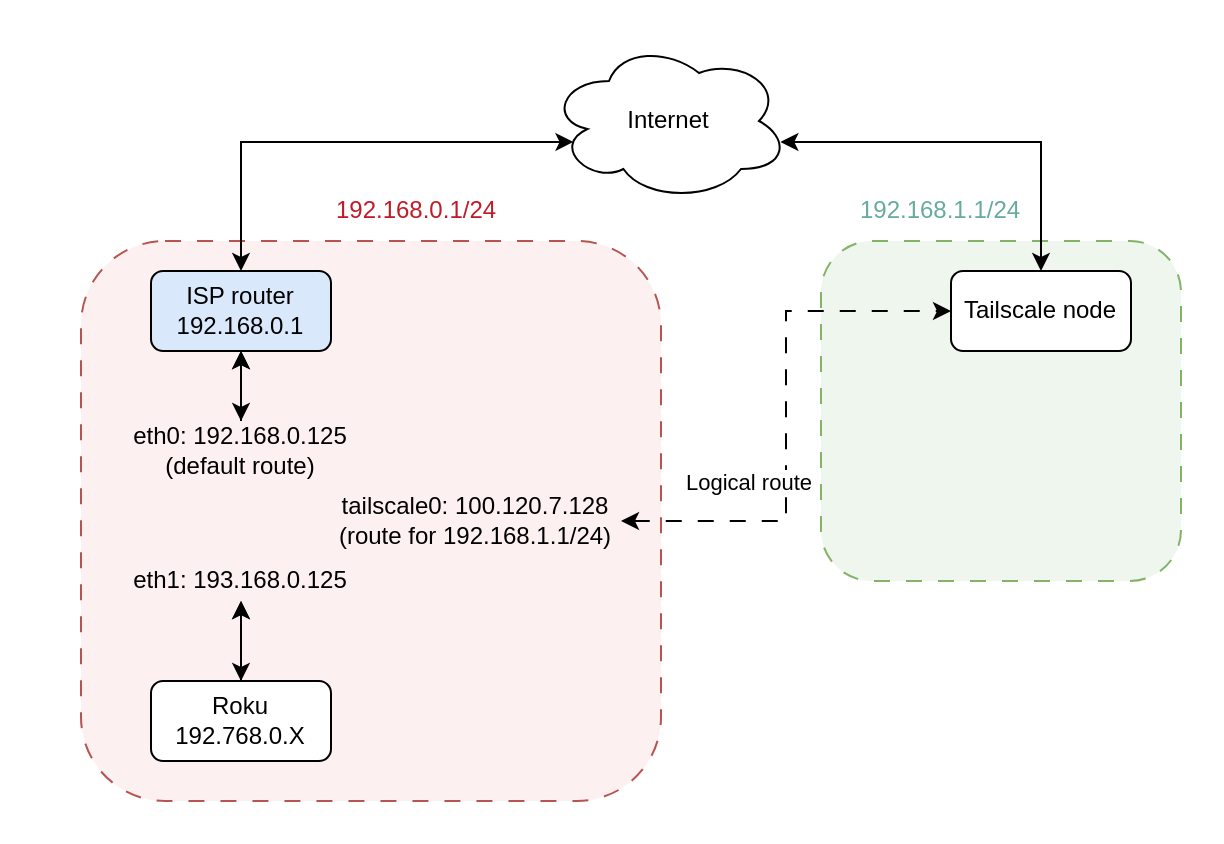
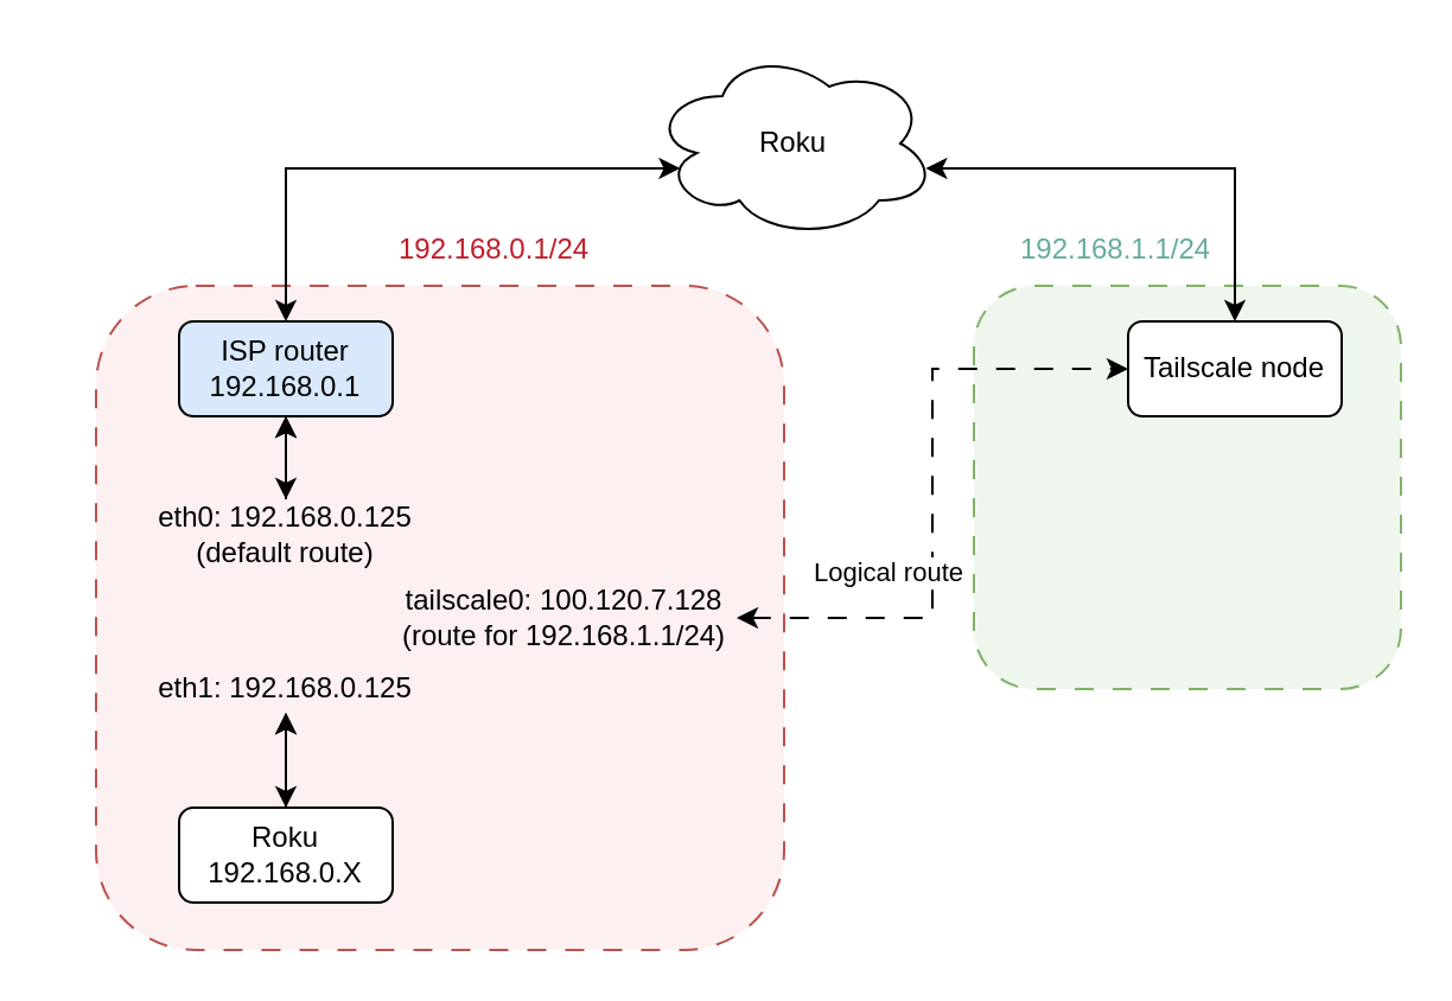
- <mxCell id="6" value="Internet" style="ellipse;shape=cloud;whiteSpace=wrap;html=1;" vertex="1" parent="1"><mxGeometry x="274" y="20" width="120" height="80" as="geometry" /></mxCell>
+ <mxCell id="6" value="Roku" style="ellipse;shape=cloud;whiteSpace=wrap;html=1;" vertex="1" parent="1"><mxGeometry x="274" y="20" width="120" height="80" as="geometry" /></mxCell>
- <mxCell id="17" value="eth1: 193.168.0.125" style="text;html=1;whiteSpace=wrap;strokeColor=none;fillColor=none;align=center;verticalAlign=middle;rounded=0;" vertex="1" parent="1"><mxGeometry x="40" y="280" width="160" height="20" as="geometry" /></mxCell>
+ <mxCell id="17" value="eth1: 192.168.0.125" style="text;html=1;whiteSpace=wrap;strokeColor=none;fillColor=none;align=center;verticalAlign=middle;rounded=0;" vertex="1" parent="1"><mxGeometry x="40" y="280" width="160" height="20" as="geometry" /></mxCell>
- <mxCell id="11" value="&lt;div&gt;Roku&lt;/div&gt;&lt;div&gt;192.768.0.X&lt;/div&gt;" style="rounded=1;whiteSpace=wrap;html=1;" vertex="1" parent="1"><mxGeometry x="75" y="340" width="90" height="40" as="geometry" /></mxCell>
+ <mxCell id="11" value="&lt;div&gt;Roku&lt;/div&gt;&lt;div&gt;192.168.0.X&lt;/div&gt;" style="rounded=1;whiteSpace=wrap;html=1;" vertex="1" parent="1"><mxGeometry x="75" y="340" width="90" height="40" as="geometry" /></mxCell>
